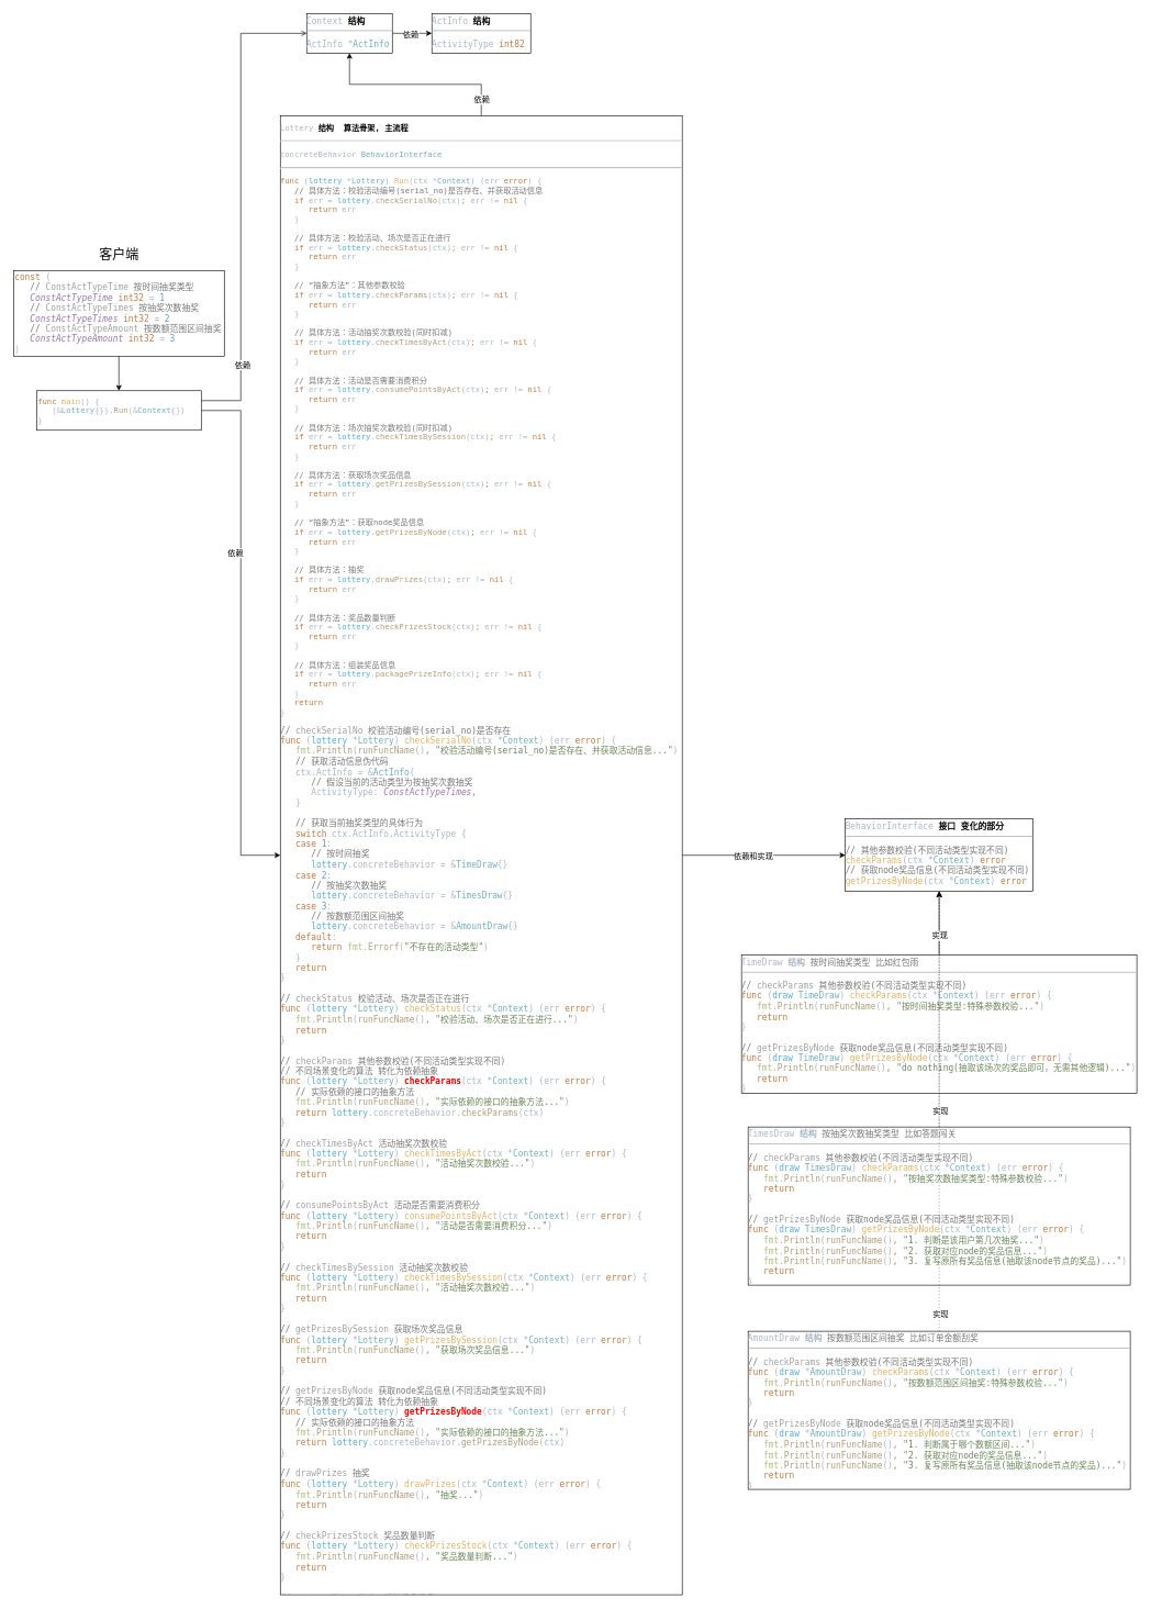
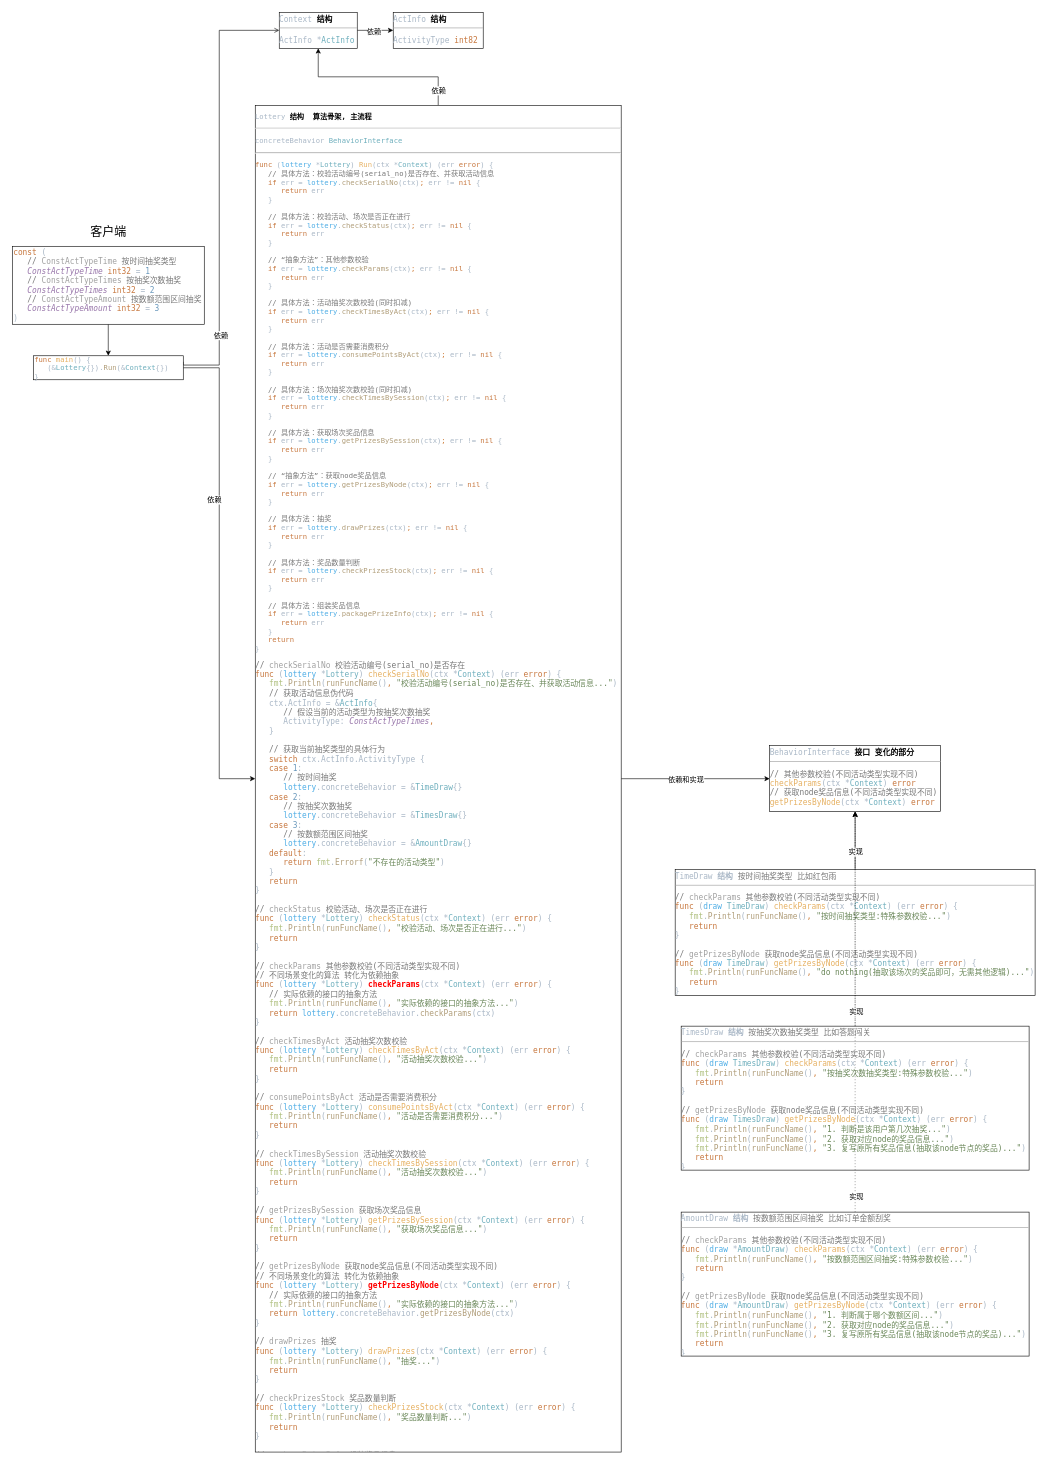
- <mxCell id="6" value="&lt;pre style=&quot;color: rgb(169, 183, 198); font-family: &amp;quot;jetbrains mono&amp;quot;, monospace; font-size: 12px;&quot;&gt;&lt;span style=&quot;color: rgb(199, 119, 62); font-size: 12px;&quot;&gt;func &lt;/span&gt;&lt;span style=&quot;color: rgb(230, 177, 99); font-size: 12px;&quot;&gt;main&lt;/span&gt;() {&lt;br style=&quot;font-size: 12px;&quot;&gt;   (&amp;amp;&lt;span style=&quot;color: rgb(111, 175, 189); font-size: 12px;&quot;&gt;Lottery&lt;/span&gt;{}).&lt;span style=&quot;color: rgb(176, 157, 121); font-size: 12px;&quot;&gt;Run&lt;/span&gt;(&amp;amp;&lt;span style=&quot;color: rgb(111, 175, 189); font-size: 12px;&quot;&gt;Context&lt;/span&gt;{})&lt;br style=&quot;font-size: 12px;&quot;&gt;}&lt;/pre&gt;" style="whiteSpace=wrap;html=1;fontSize=12;labelBackgroundColor=none;align=left;" parent="1" vertex="1"><mxGeometry x="55" y="592.5" width="250" height="60" as="geometry" /></mxCell>
+ <mxCell id="6" value="&lt;pre style=&quot;color: rgb(169, 183, 198); font-family: &amp;quot;jetbrains mono&amp;quot;, monospace; font-size: 12px;&quot;&gt;&lt;span style=&quot;color: rgb(199, 119, 62); font-size: 12px;&quot;&gt;func &lt;/span&gt;&lt;span style=&quot;color: rgb(230, 177, 99); font-size: 12px;&quot;&gt;main&lt;/span&gt;() {&lt;br style=&quot;font-size: 12px;&quot;&gt;   (&amp;amp;&lt;span style=&quot;color: rgb(111, 175, 189); font-size: 12px;&quot;&gt;Lottery&lt;/span&gt;{}).&lt;span style=&quot;color: rgb(176, 157, 121); font-size: 12px;&quot;&gt;Run&lt;/span&gt;(&amp;amp;&lt;span style=&quot;color: rgb(111, 175, 189); font-size: 12px;&quot;&gt;Context&lt;/span&gt;{})&lt;br style=&quot;font-size: 12px;&quot;&gt;}&lt;/pre&gt;" style="whiteSpace=wrap;html=1;fontSize=12;labelBackgroundColor=none;align=left;" parent="1" vertex="1"><mxGeometry x="55" y="592.5" width="250" height="40" as="geometry" /></mxCell>
